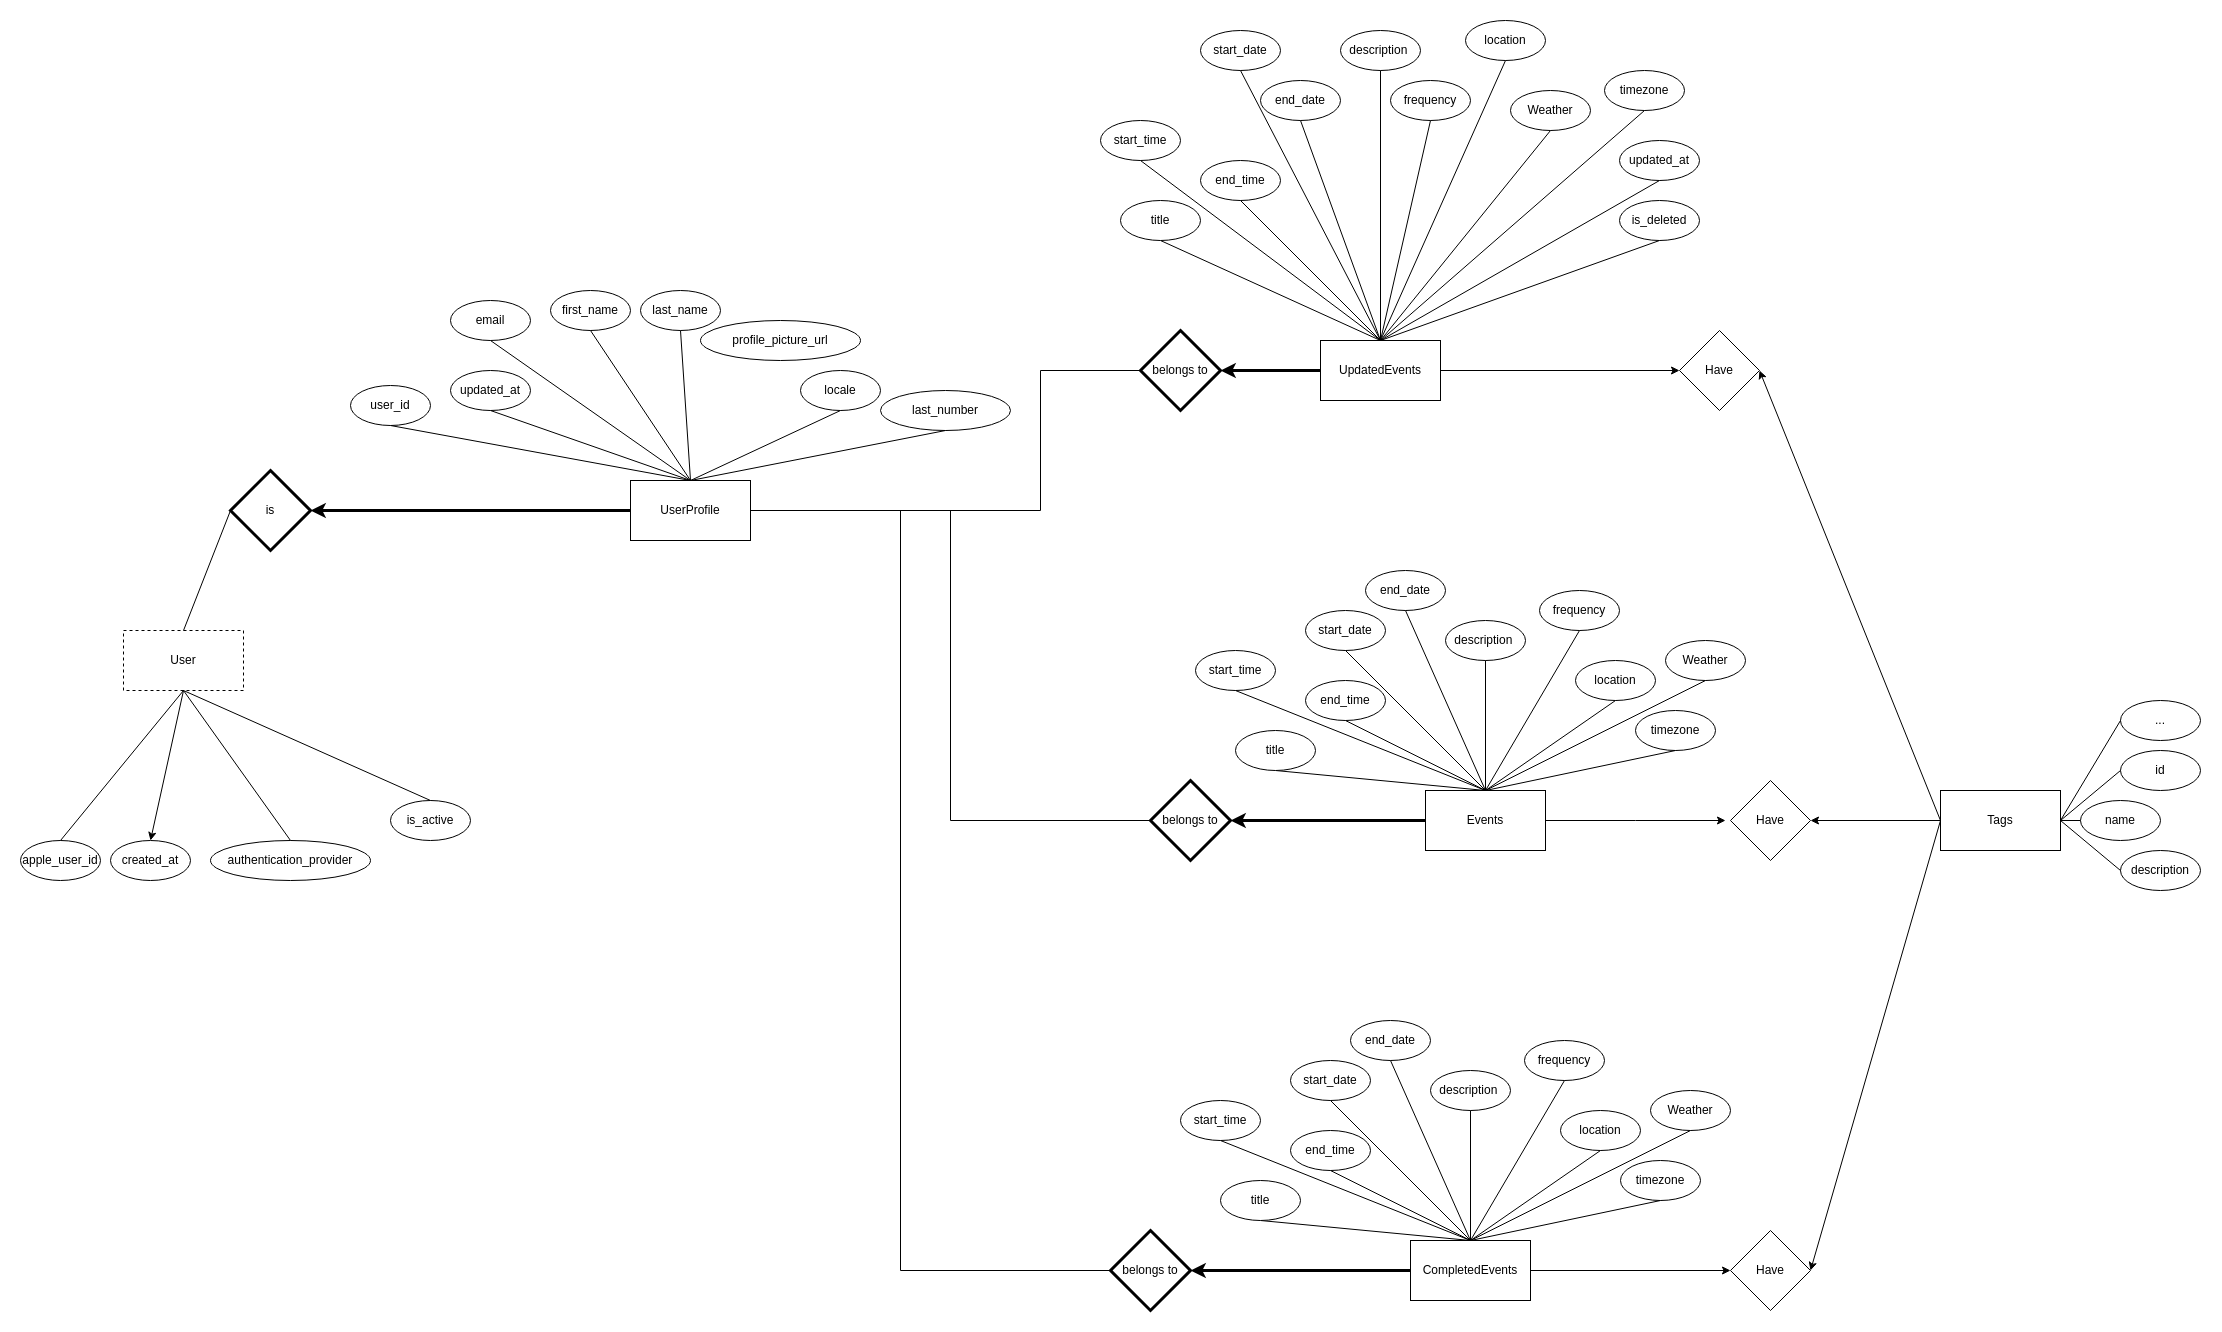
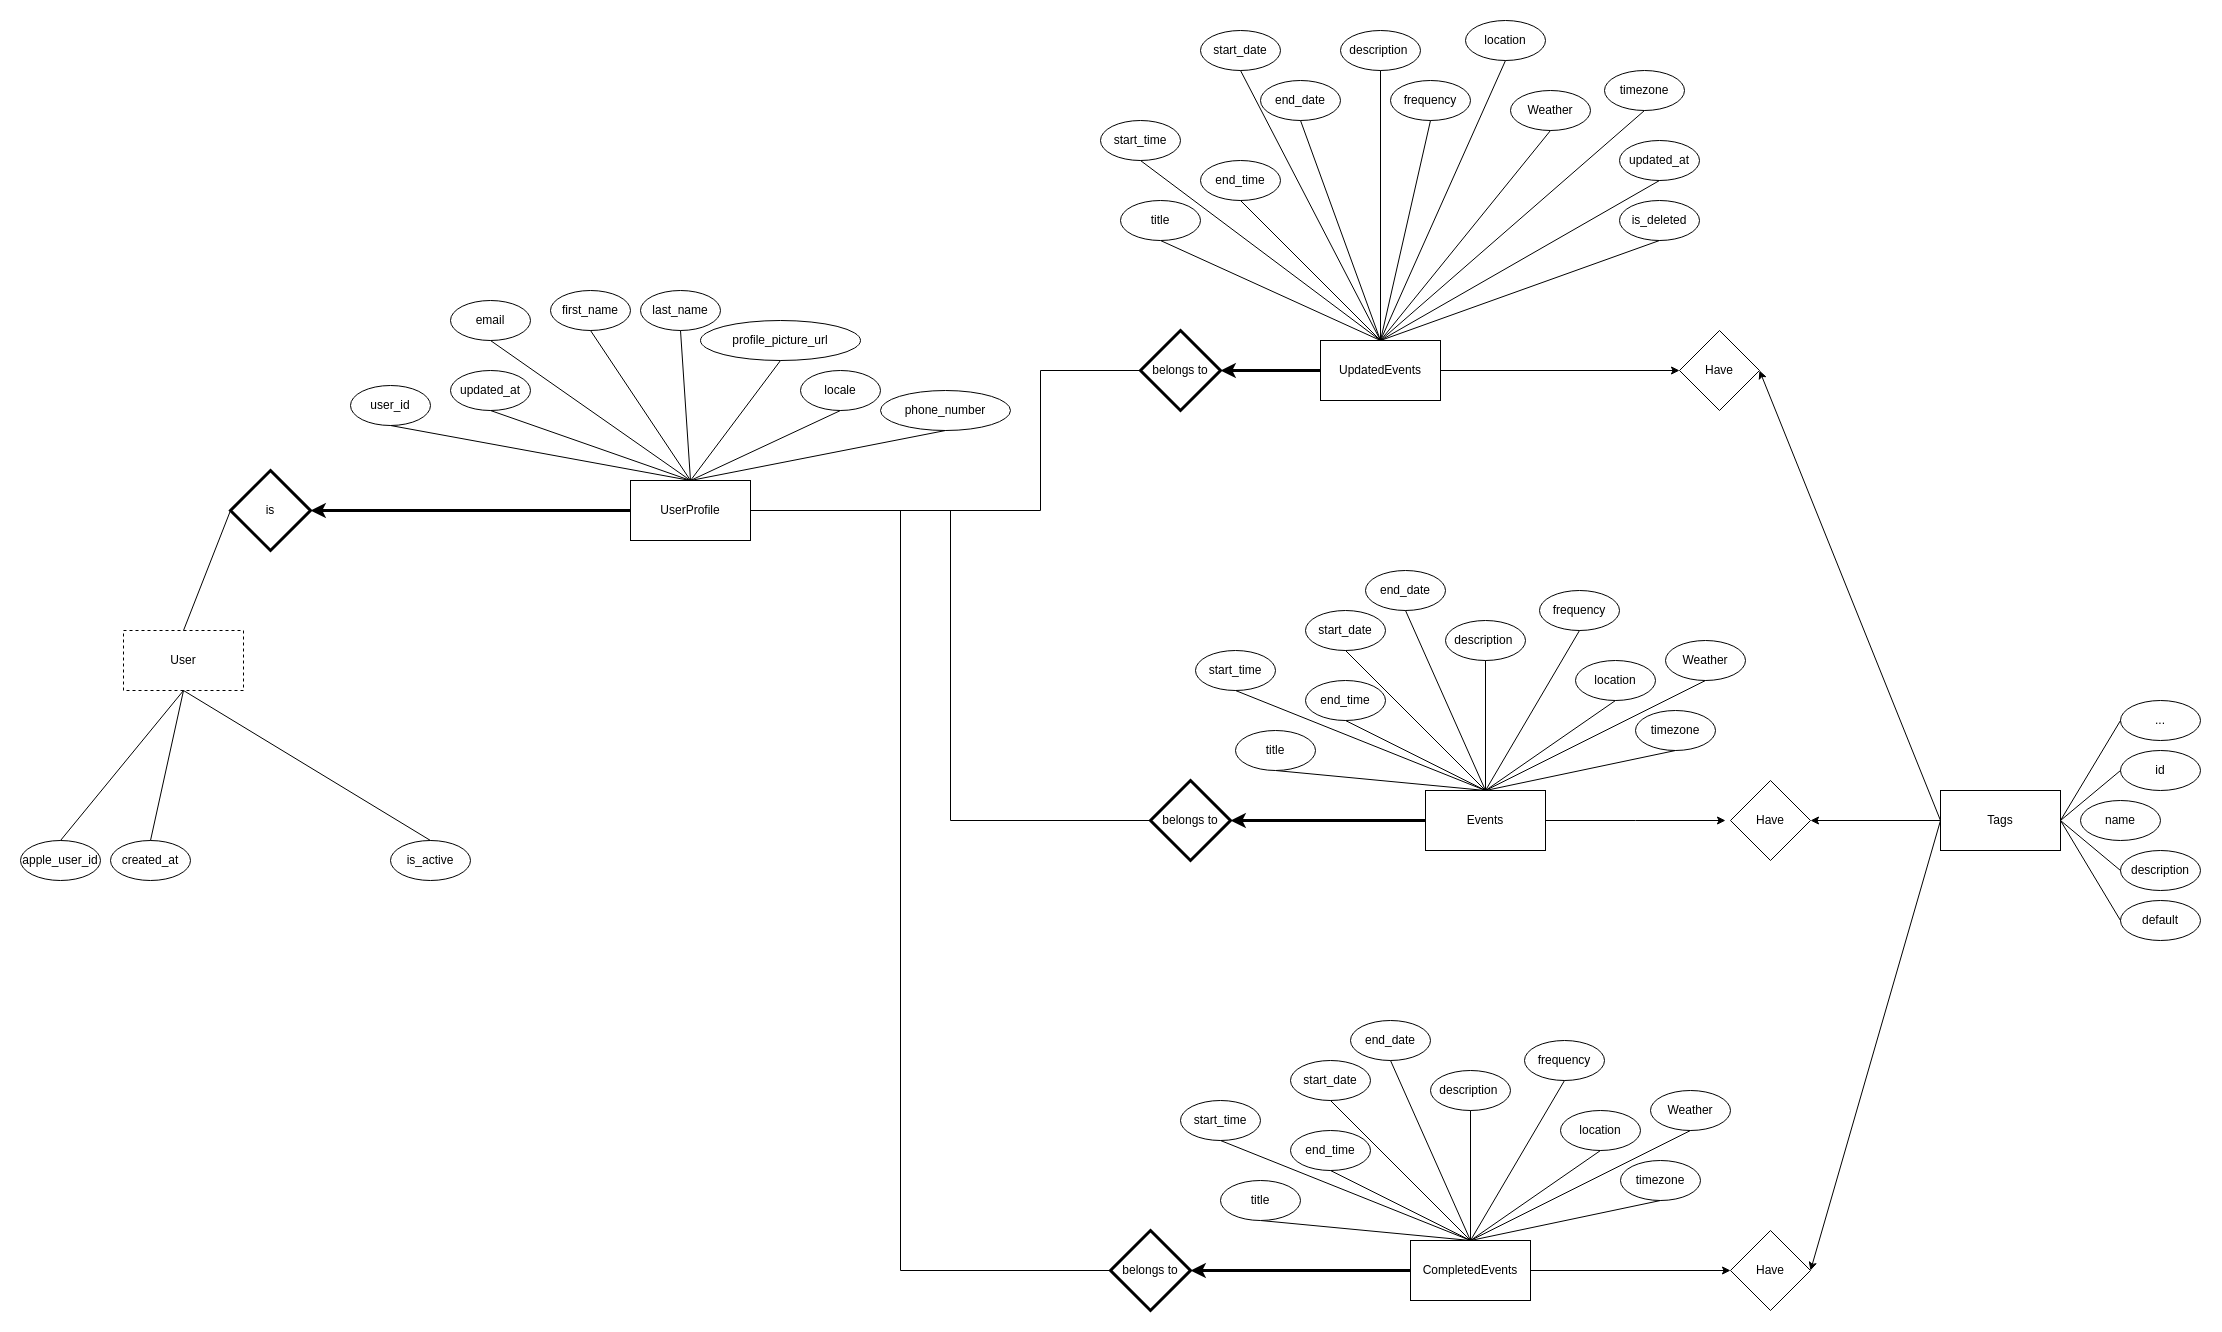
- <mxCell id="98" value="last_number" style="ellipse;whiteSpace=wrap;html=1;" vertex="1" parent="1"><mxGeometry x="880" y="390" width="130" height="40" as="geometry" /></mxCell>
+ <mxCell id="98" value="phone_number" style="ellipse;whiteSpace=wrap;html=1;" vertex="1" parent="1"><mxGeometry x="880" y="390" width="130" height="40" as="geometry" /></mxCell>
+ <mxCell id="106" value="" style="endArrow=none;html=1;rounded=0;entryX=0.5;entryY=1;entryDx=0;entryDy=0;exitX=0.5;exitY=0;exitDx=0;exitDy=0;" edge="1" parent="1" source="92" target="97"><mxGeometry width="50" height="50" relative="1" as="geometry"><mxPoint x="700" y="490" as="sourcePoint" /><mxPoint x="690" y="340" as="targetPoint" /></mxGeometry></mxCell>
- <mxCell id="113" value="" style="endArrow=none;html=1;rounded=0;entryX=0.5;entryY=0;entryDx=0;entryDy=0;exitX=0.5;exitY=1;exitDx=0;exitDy=0;" edge="1" parent="1" source="86" target="90"><mxGeometry width="50" height="50" relative="1" as="geometry"><mxPoint x="180" y="990" as="sourcePoint" /><mxPoint x="160" y="890" as="targetPoint" /></mxGeometry></mxCell>
- <mxCell id="91" value="is_active" style="ellipse;whiteSpace=wrap;html=1;" vertex="1" parent="1"><mxGeometry x="390" y="800" width="80" height="40" as="geometry" /></mxCell>
+ <mxCell id="91" value="is_active" style="ellipse;whiteSpace=wrap;html=1;" vertex="1" parent="1"><mxGeometry x="390" y="840" width="80" height="40" as="geometry" /></mxCell>
- <mxCell id="23" value="" style="endArrow=none;html=1;rounded=0;exitX=1;exitY=0.5;exitDx=0;exitDy=0;entryX=0;entryY=0.5;entryDx=0;entryDy=0;" edge="1" parent="1" source="12" target="20"><mxGeometry width="50" height="50" relative="1" as="geometry"><mxPoint x="2170" y="830" as="sourcePoint" /><mxPoint x="2240" y="780" as="targetPoint" /></mxGeometry></mxCell>
- <mxCell id="112" value="" style="endArrow=classic;html=1;rounded=0;entryX=0.5;entryY=0;entryDx=0;entryDy=0;exitX=0.5;exitY=1;exitDx=0;exitDy=0;" edge="1" parent="1" source="86" target="89"><mxGeometry width="50" height="50" relative="1" as="geometry"><mxPoint x="180" y="990" as="sourcePoint" /><mxPoint x="70" y="890" as="targetPoint" /></mxGeometry></mxCell>
+ <mxCell id="112" value="" style="endArrow=none;html=1;rounded=0;entryX=0.5;entryY=0;entryDx=0;entryDy=0;exitX=0.5;exitY=1;exitDx=0;exitDy=0;" edge="1" parent="1" source="86" target="89"><mxGeometry width="50" height="50" relative="1" as="geometry"><mxPoint x="180" y="990" as="sourcePoint" /><mxPoint x="70" y="890" as="targetPoint" /></mxGeometry></mxCell>
- <mxCell id="90" value="authentication_provider" style="ellipse;whiteSpace=wrap;html=1;" vertex="1" parent="1"><mxGeometry x="210" y="840" width="160" height="40" as="geometry" /></mxCell>
+ <mxCell id="29" value="" style="endArrow=none;html=1;rounded=0;exitX=1;exitY=0.5;exitDx=0;exitDy=0;entryX=0;entryY=0.5;entryDx=0;entryDy=0;" edge="1" parent="1" source="12" target="28"><mxGeometry width="50" height="50" relative="1" as="geometry"><mxPoint x="2070" y="830" as="sourcePoint" /><mxPoint x="2130" y="880" as="targetPoint" /></mxGeometry></mxCell>
+ <mxCell id="28" value="default" style="ellipse;whiteSpace=wrap;html=1;" vertex="1" parent="1"><mxGeometry x="2120" y="900" width="80" height="40" as="geometry" /></mxCell>
